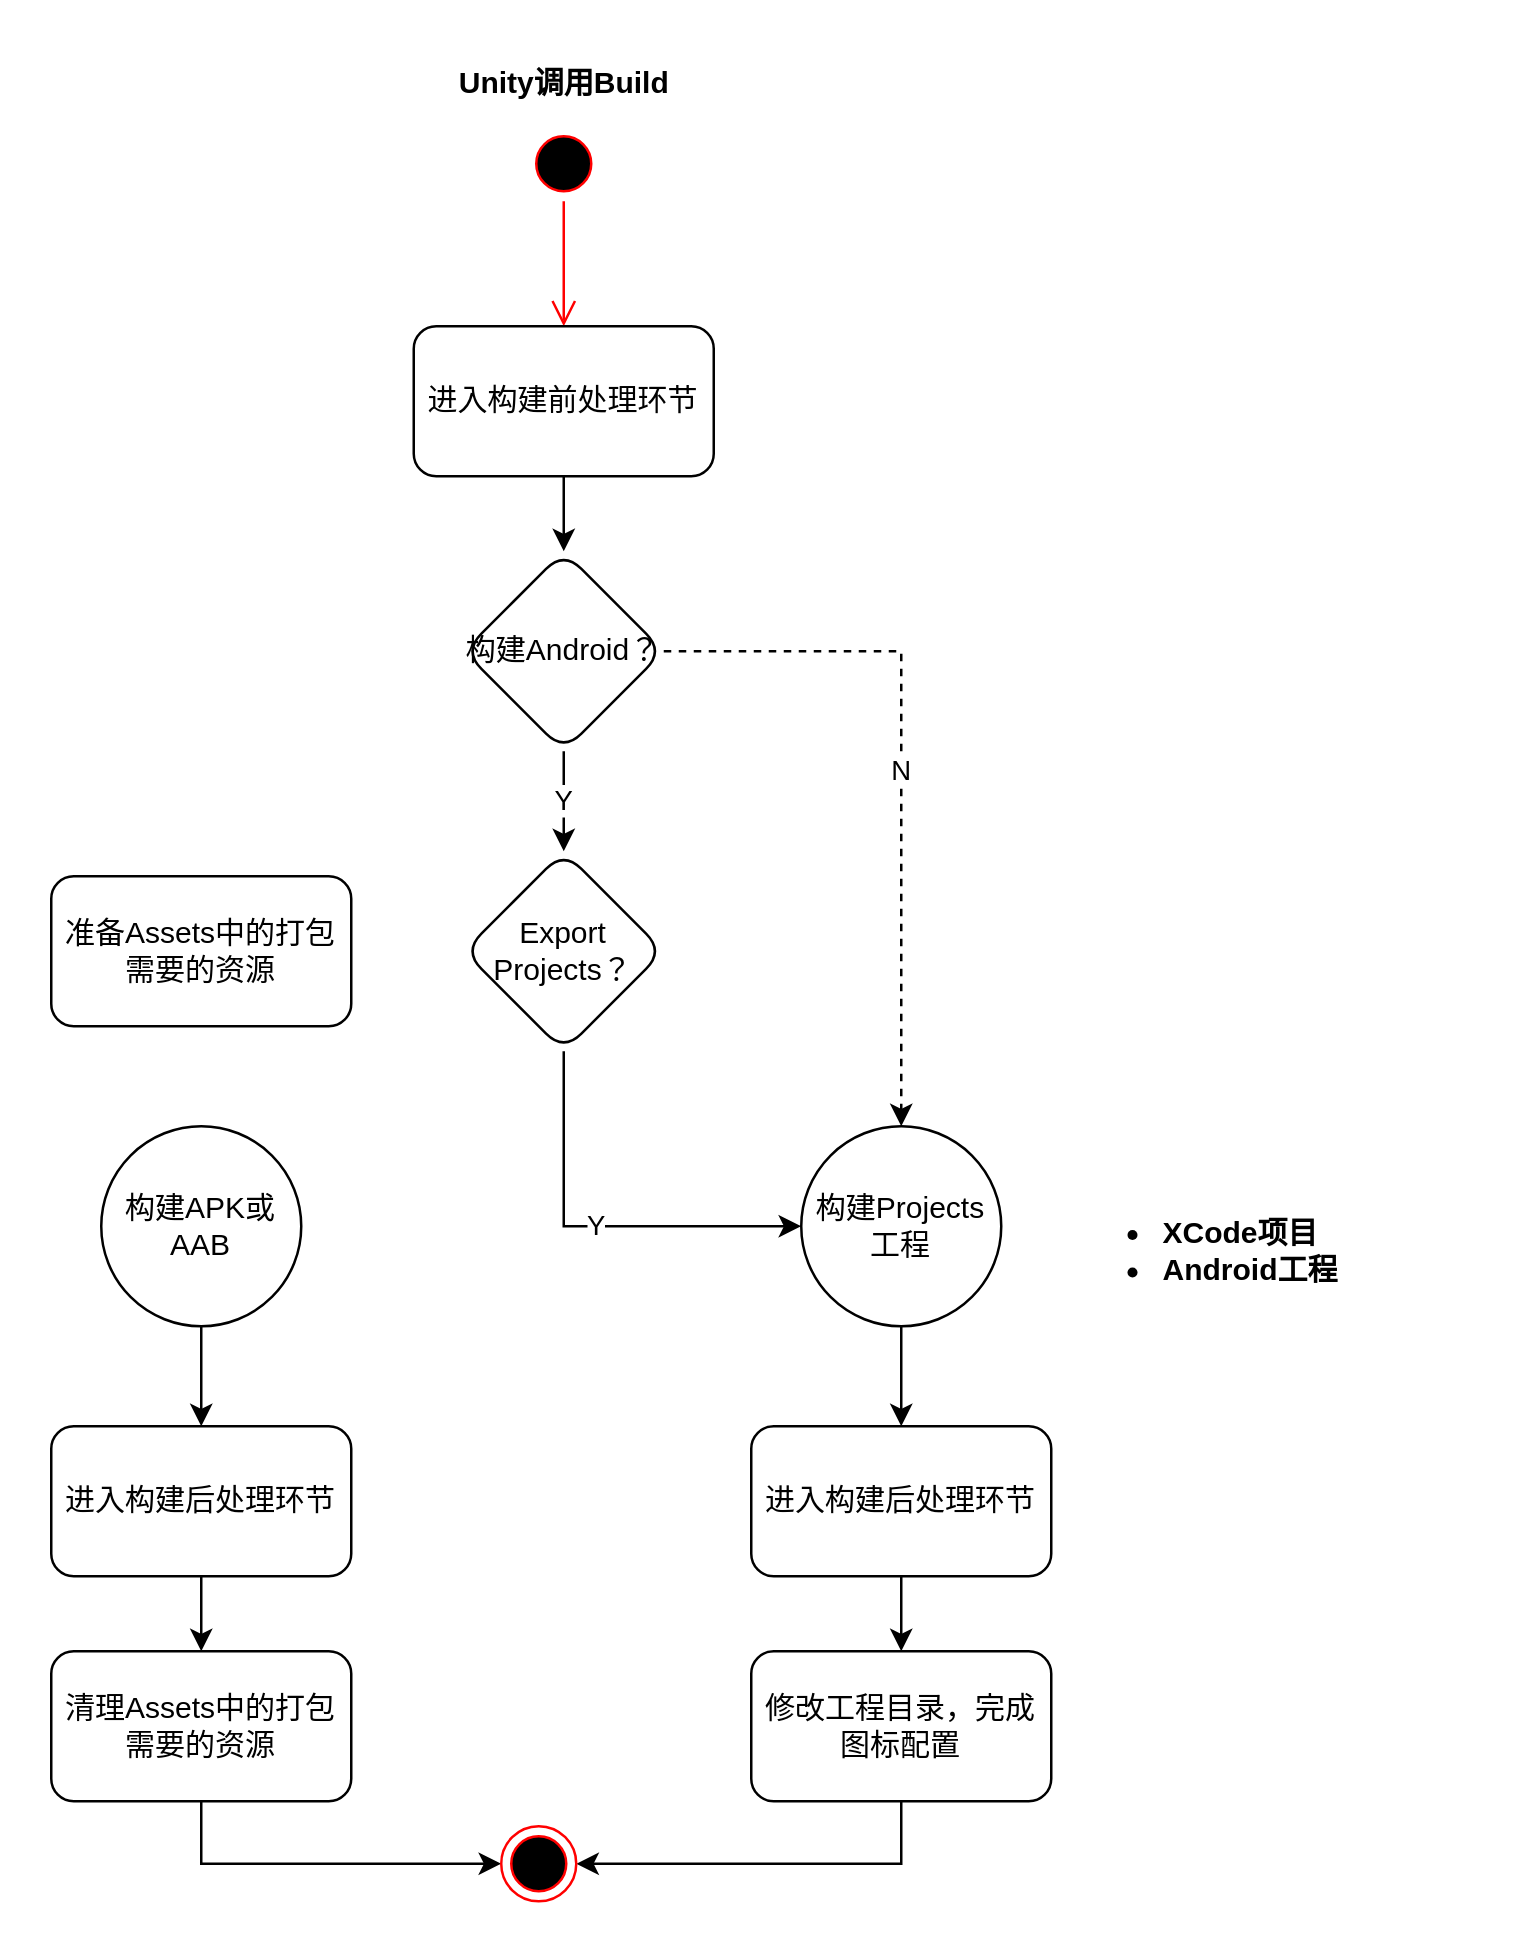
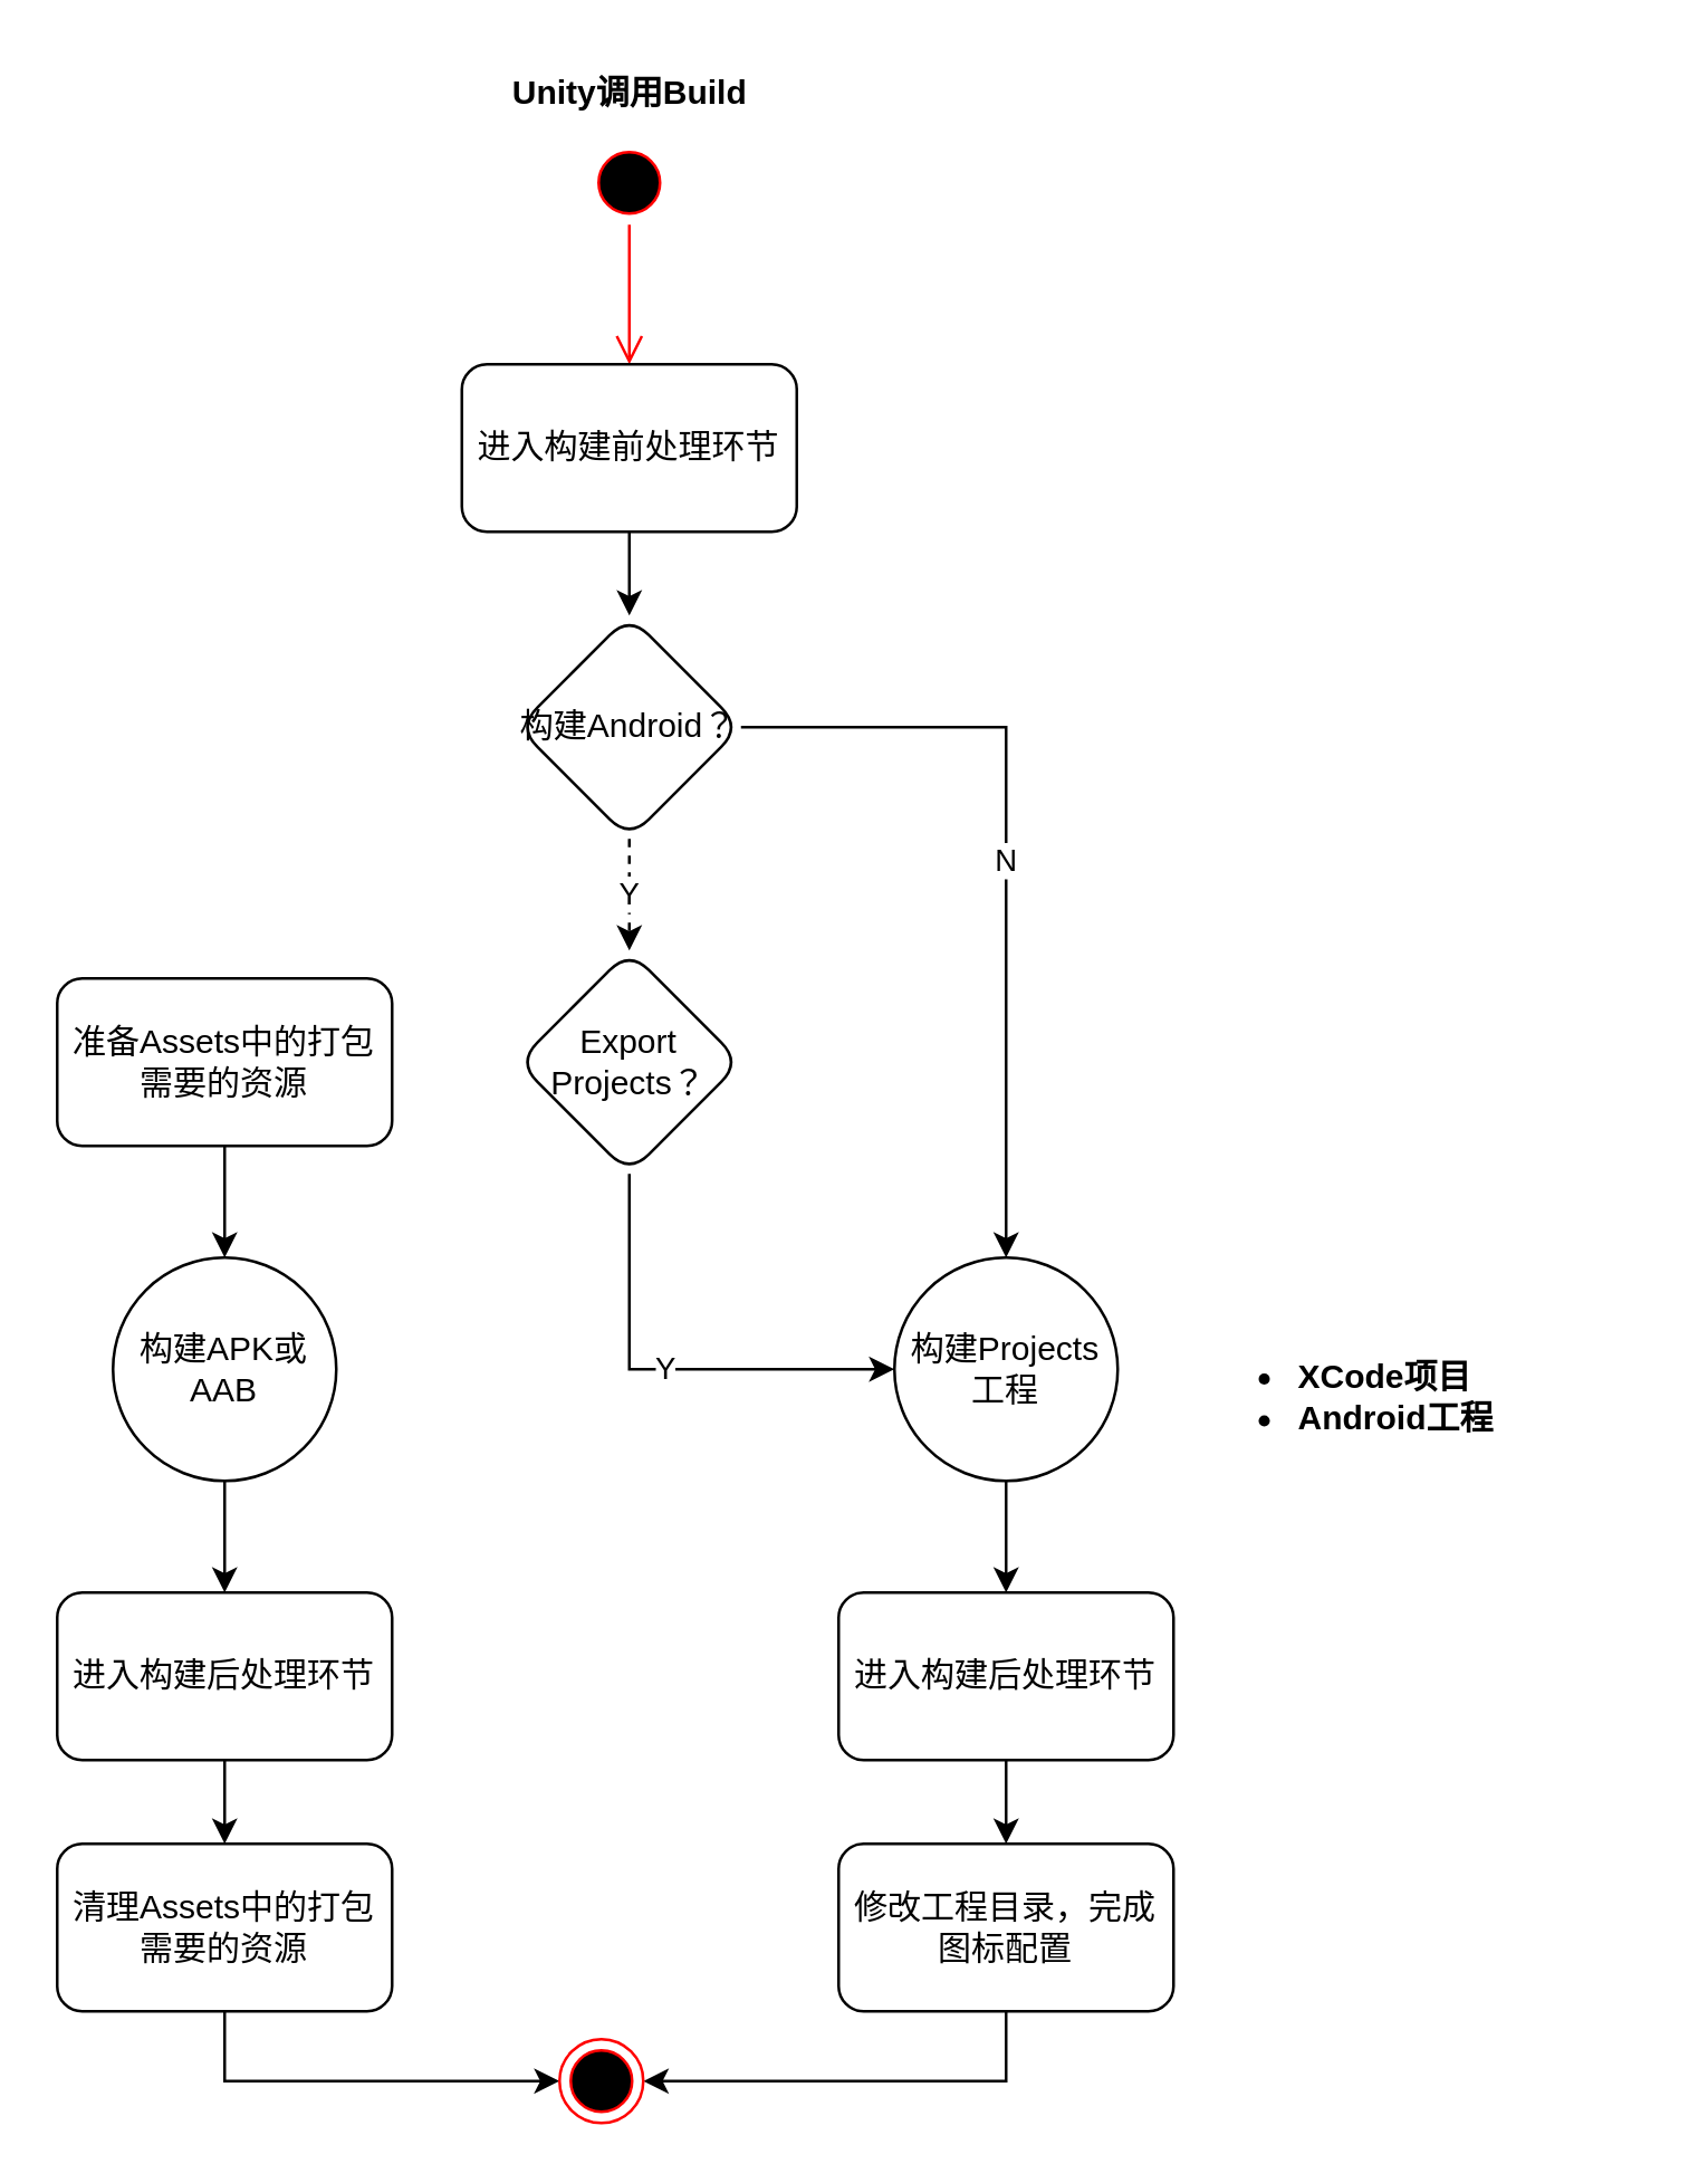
- <mxCell id="8" value="N" style="edgeStyle=orthogonalEdgeStyle;rounded=0;orthogonalLoop=1;jettySize=auto;html=1;dashed=1;" edge="1" parent="1" source="9" target="15"><mxGeometry relative="1" as="geometry" /></mxCell>
+ <mxCell id="8" value="N" style="edgeStyle=orthogonalEdgeStyle;rounded=0;orthogonalLoop=1;jettySize=auto;html=1;" edge="1" parent="1" source="9" target="15"><mxGeometry relative="1" as="geometry" /></mxCell>
- <mxCell id="7" value="Y" style="edgeStyle=orthogonalEdgeStyle;rounded=0;orthogonalLoop=1;jettySize=auto;html=1;" edge="1" parent="1" source="9" target="11"><mxGeometry relative="1" as="geometry" /></mxCell>
+ <mxCell id="7" value="Y" style="edgeStyle=orthogonalEdgeStyle;rounded=0;orthogonalLoop=1;jettySize=auto;html=1;dashed=1;" edge="1" parent="1" source="9" target="11"><mxGeometry relative="1" as="geometry" /></mxCell>
+ <mxCell id="12" value="" style="edgeStyle=orthogonalEdgeStyle;rounded=0;orthogonalLoop=1;jettySize=auto;html=1;" edge="1" parent="1" source="13" target="17"><mxGeometry relative="1" as="geometry" /></mxCell>
